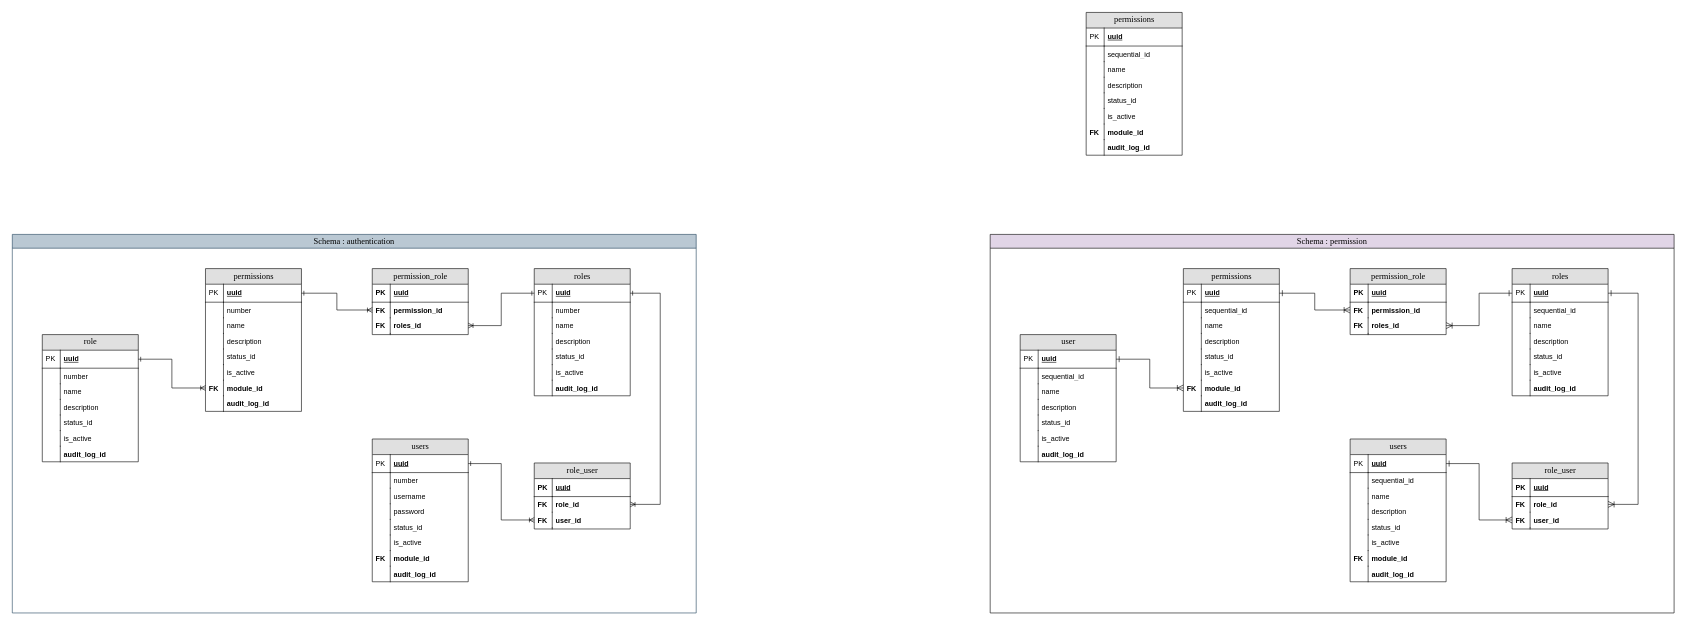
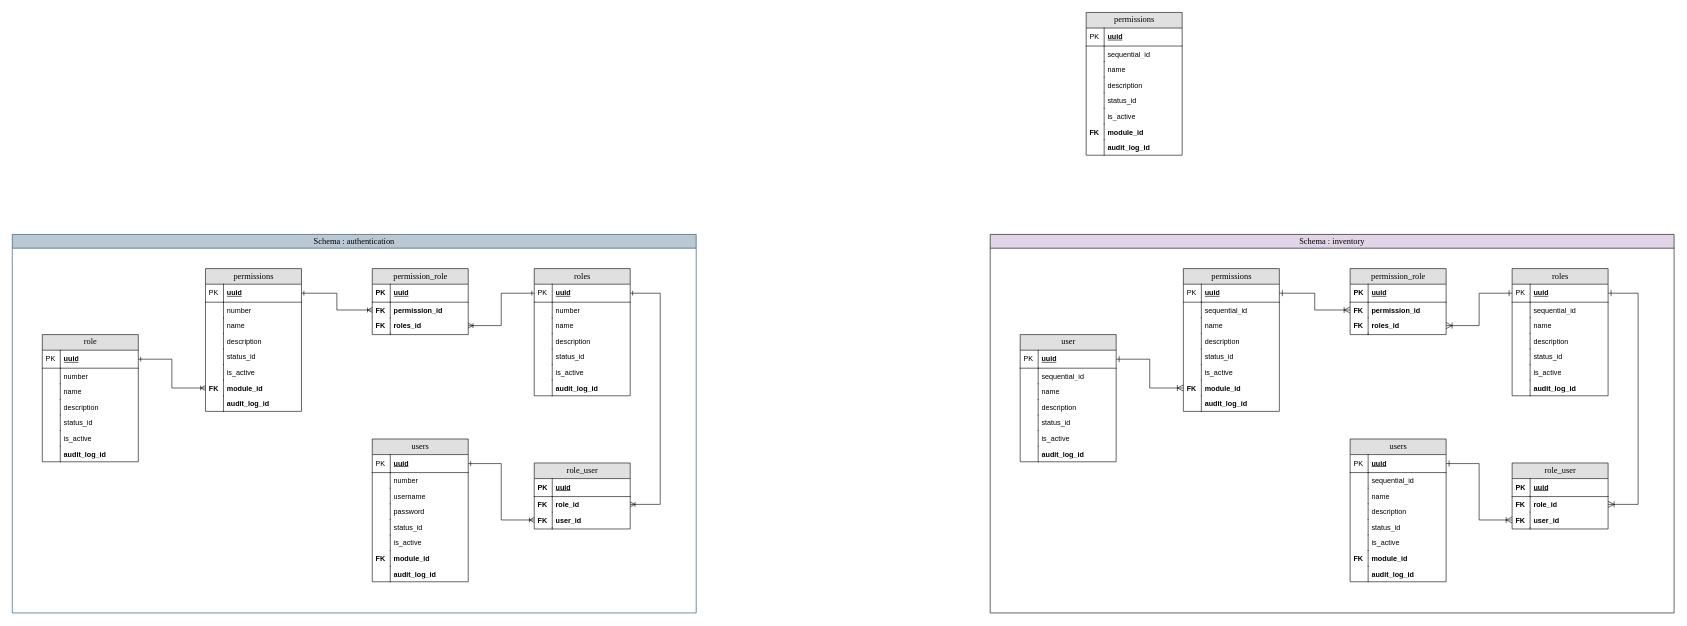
- <mxCell id="90" value="&lt;font face=&quot;Verdana&quot;&gt;&lt;span style=&quot;font-size: 14px; font-weight: 400; text-wrap: nowrap;&quot;&gt;Schema : permission&lt;/span&gt;&lt;/font&gt;" style="swimlane;whiteSpace=wrap;html=1;fillColor=#e1d5e7;strokeColor=default;startSize=23;swimlaneFillColor=none;gradientColor=none;" parent="1" vertex="1"><mxGeometry x="1650" y="390" width="1140" height="631" as="geometry" /></mxCell>
+ <mxCell id="90" value="&lt;font face=&quot;Verdana&quot;&gt;&lt;span style=&quot;font-size: 14px; font-weight: 400; text-wrap: nowrap;&quot;&gt;Schema : inventory&lt;/span&gt;&lt;/font&gt;" style="swimlane;whiteSpace=wrap;html=1;fillColor=#e1d5e7;strokeColor=default;startSize=23;swimlaneFillColor=none;gradientColor=none;" parent="1" vertex="1"><mxGeometry x="1650" y="390" width="1140" height="631" as="geometry" /></mxCell>
